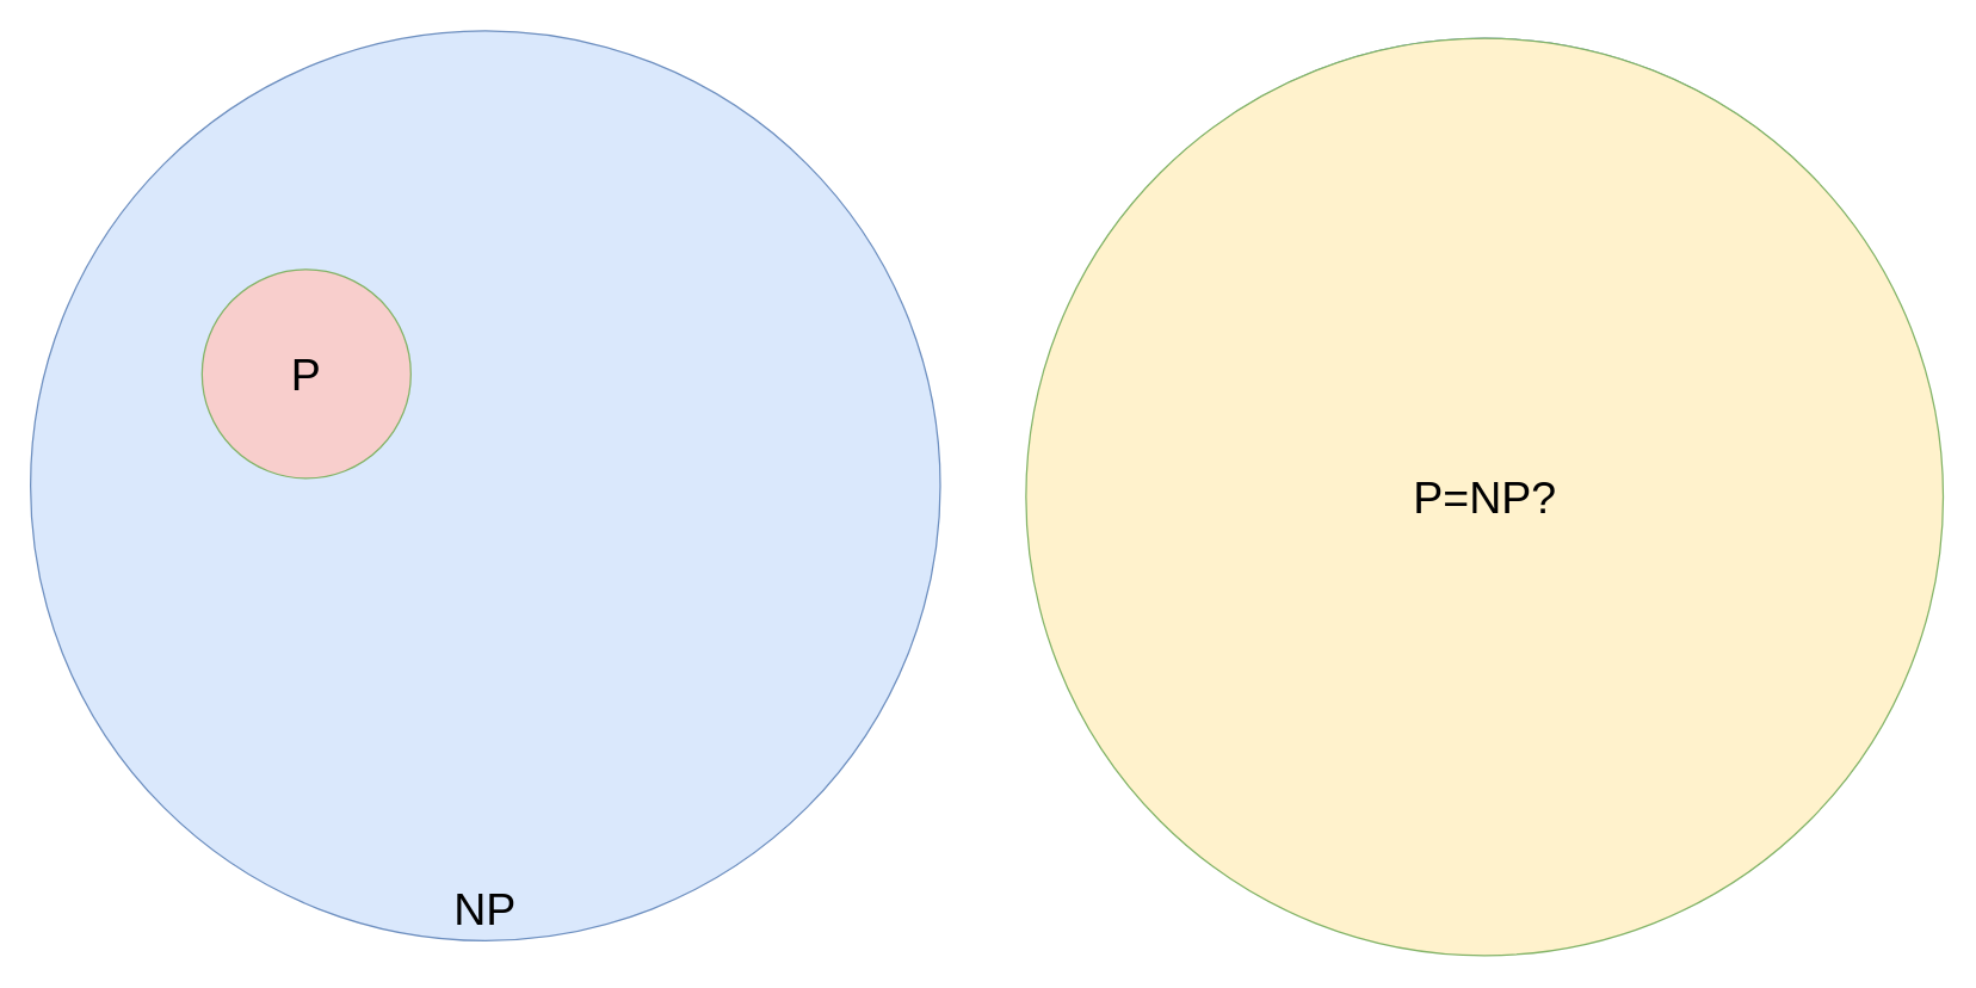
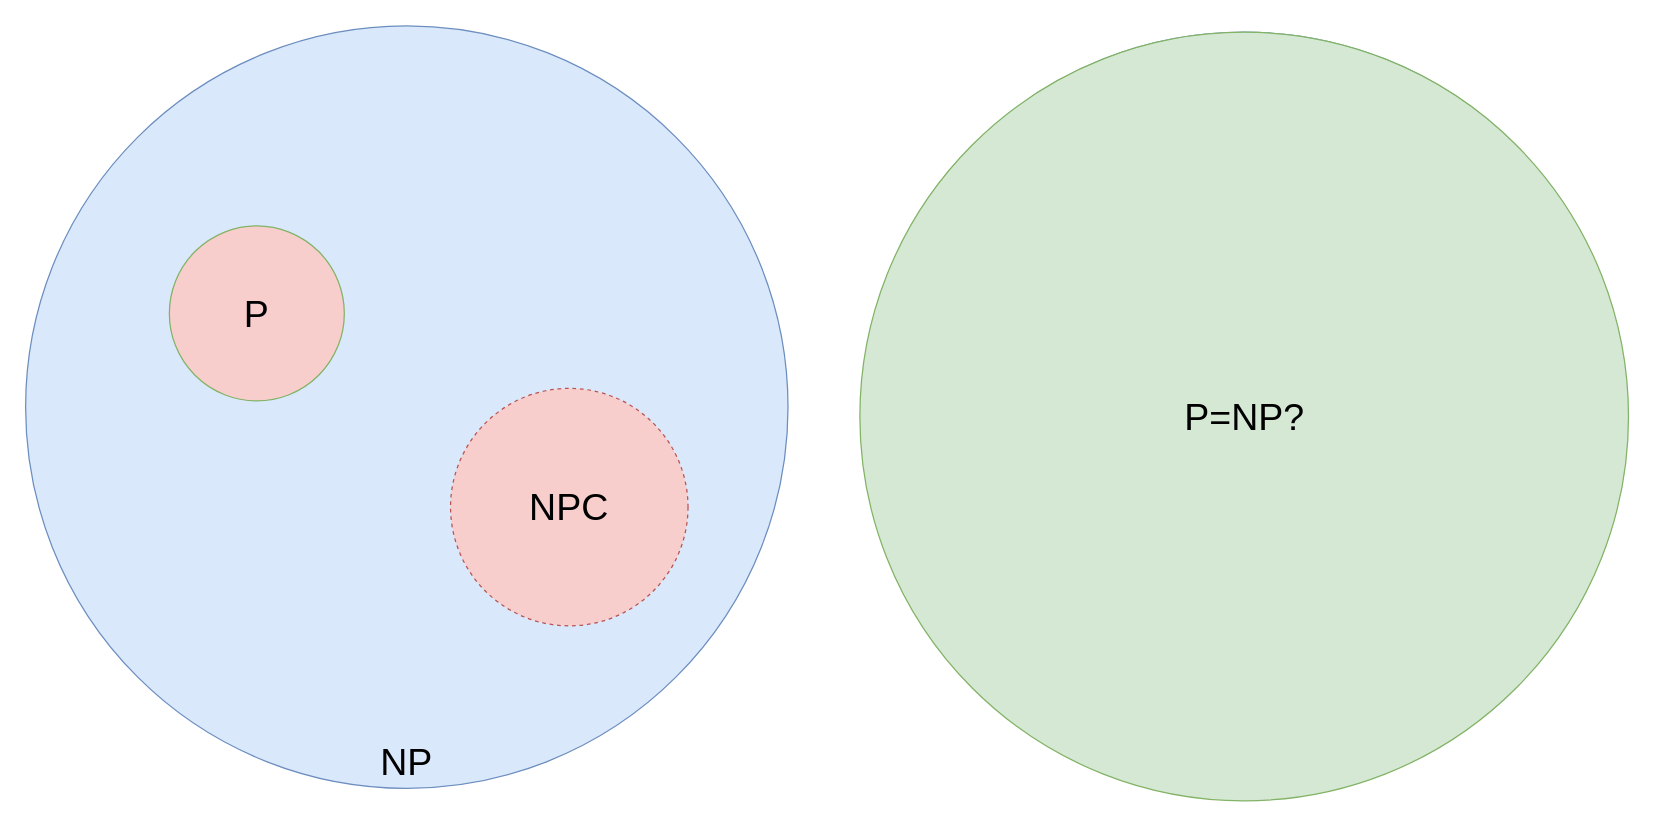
- <mxCell id="6" value="P=NP?" style="ellipse;whiteSpace=wrap;html=1;aspect=fixed;fontSize=30;fillColor=#fff2cc;strokeColor=#82b366;verticalAlign=middle;" vertex="1" parent="1"><mxGeometry x="687.5" y="25" width="615" height="615" as="geometry" /></mxCell>
+ <mxCell id="6" value="P=NP?" style="ellipse;whiteSpace=wrap;html=1;aspect=fixed;fontSize=30;fillColor=#d5e8d4;strokeColor=#82b366;verticalAlign=middle;" vertex="1" parent="1"><mxGeometry x="687.5" y="25" width="615" height="615" as="geometry" /></mxCell>
+ <mxCell id="4" value="NPC" style="ellipse;whiteSpace=wrap;html=1;aspect=fixed;fontSize=30;fillColor=#f8cecc;strokeColor=#b85450;dashed=1;" vertex="1" parent="1"><mxGeometry x="360" y="310" width="190" height="190" as="geometry" /></mxCell>
